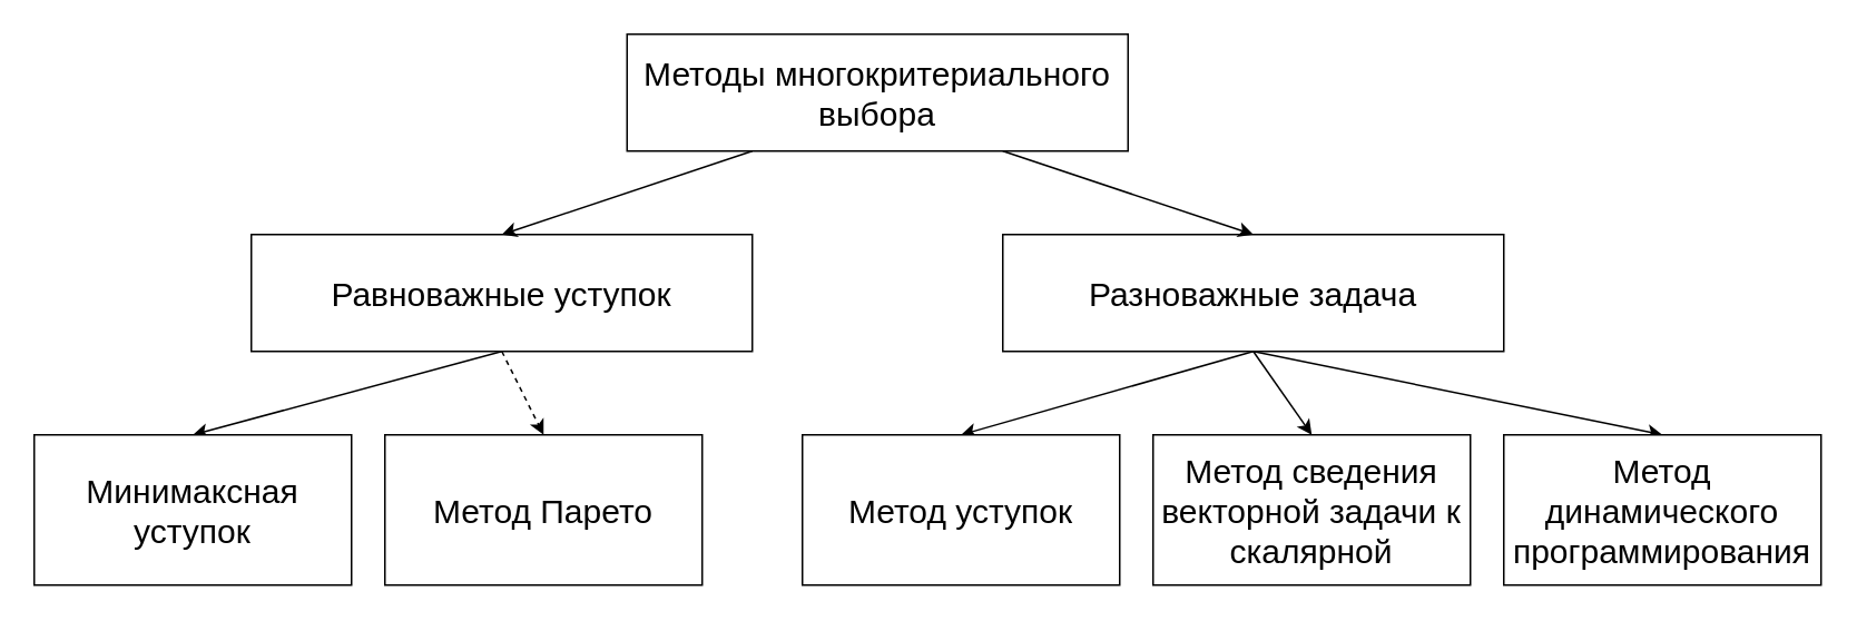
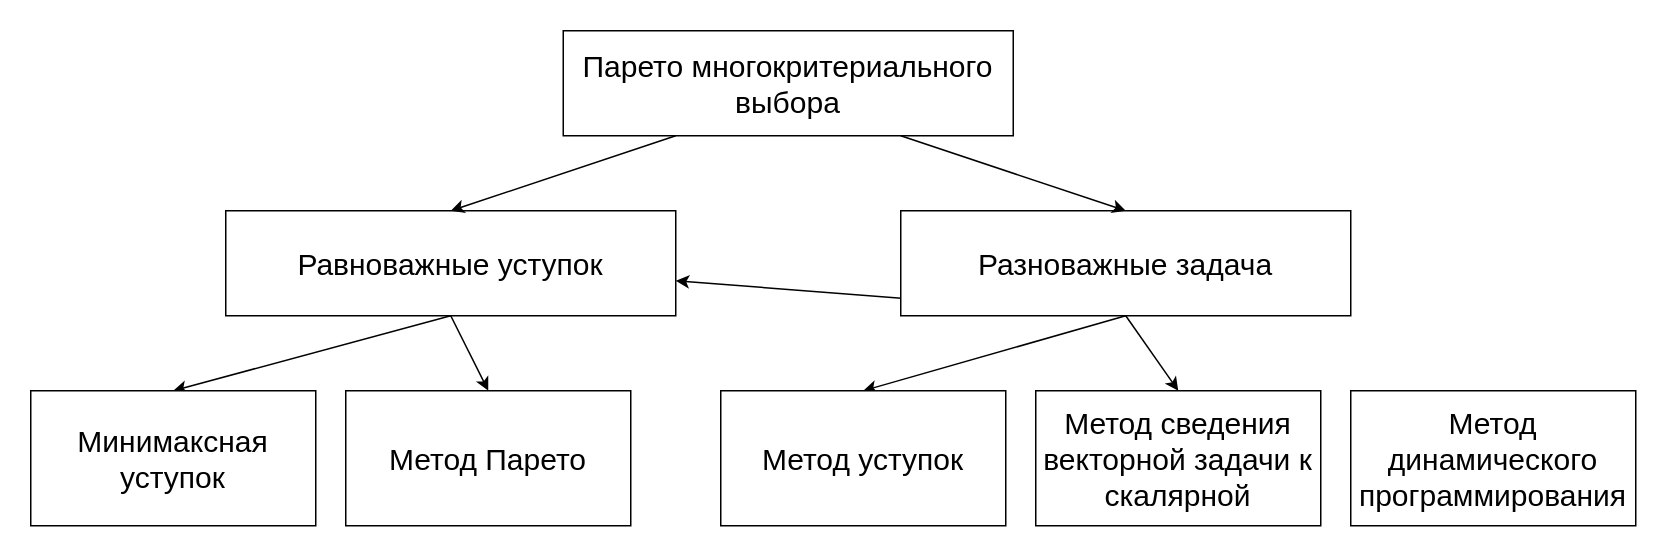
- <mxCell id="2" value="&lt;font style=&quot;font-size: 20px;&quot;&gt;Методы многокритериального выбора&lt;/font&gt;" style="rounded=0;whiteSpace=wrap;html=1;" parent="1" vertex="1"><mxGeometry x="375" y="20" width="300" height="70" as="geometry" /></mxCell>
+ <mxCell id="2" value="&lt;font style=&quot;font-size: 20px;&quot;&gt;Парето многокритериального выбора&lt;/font&gt;" style="rounded=0;whiteSpace=wrap;html=1;" parent="1" vertex="1"><mxGeometry x="375" y="20" width="300" height="70" as="geometry" /></mxCell>
- <mxCell id="4" style="edgeStyle=none;rounded=0;orthogonalLoop=1;jettySize=auto;html=1;exitX=0.5;exitY=1;exitDx=0;exitDy=0;entryX=0.5;entryY=0;entryDx=0;entryDy=0;fontSize=20;dashed=1;" parent="1" source="5" target="13" edge="1"><mxGeometry relative="1" as="geometry" /></mxCell>
+ <mxCell id="4" style="edgeStyle=none;rounded=0;orthogonalLoop=1;jettySize=auto;html=1;exitX=0.5;exitY=1;exitDx=0;exitDy=0;entryX=0.5;entryY=0;entryDx=0;entryDy=0;fontSize=20;" parent="1" source="5" target="13" edge="1"><mxGeometry relative="1" as="geometry" /></mxCell>
- <mxCell id="8" style="rounded=0;orthogonalLoop=1;jettySize=auto;html=1;exitX=0.5;exitY=1;exitDx=0;exitDy=0;entryX=0.5;entryY=0;entryDx=0;entryDy=0;" edge="1" parent="1" source="9" target="16"><mxGeometry relative="1" as="geometry" /></mxCell>
+ <mxCell id="8" style="rounded=0;orthogonalLoop=1;jettySize=auto;html=1;exitX=0.5;exitY=1;exitDx=0;exitDy=0;" edge="1" parent="1" source="9" target="5"><mxGeometry relative="1" as="geometry" /></mxCell>
